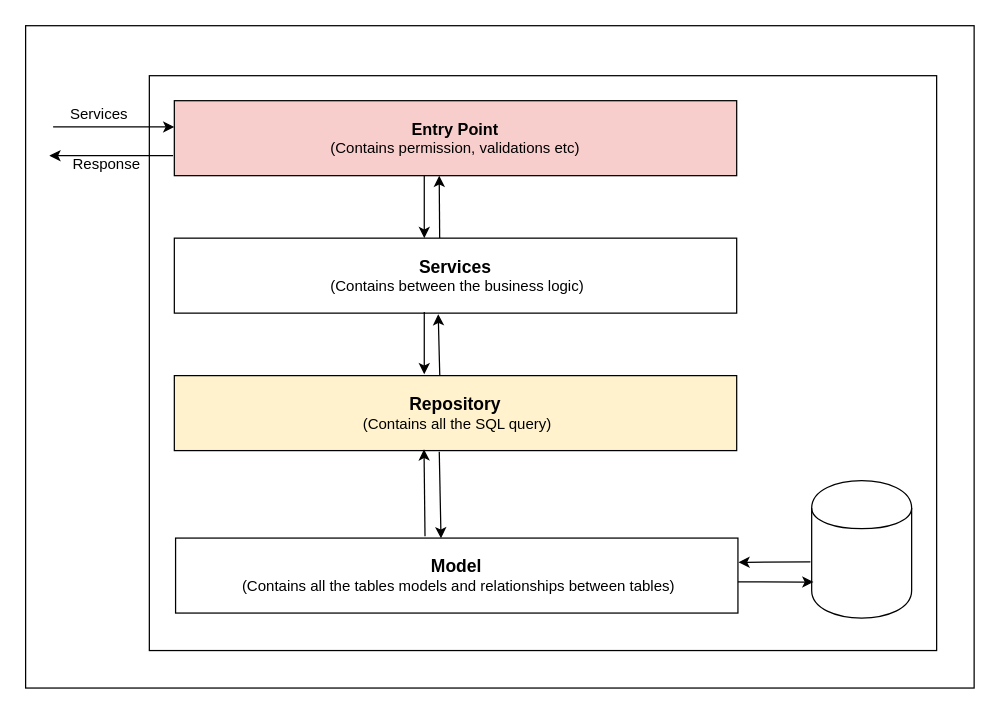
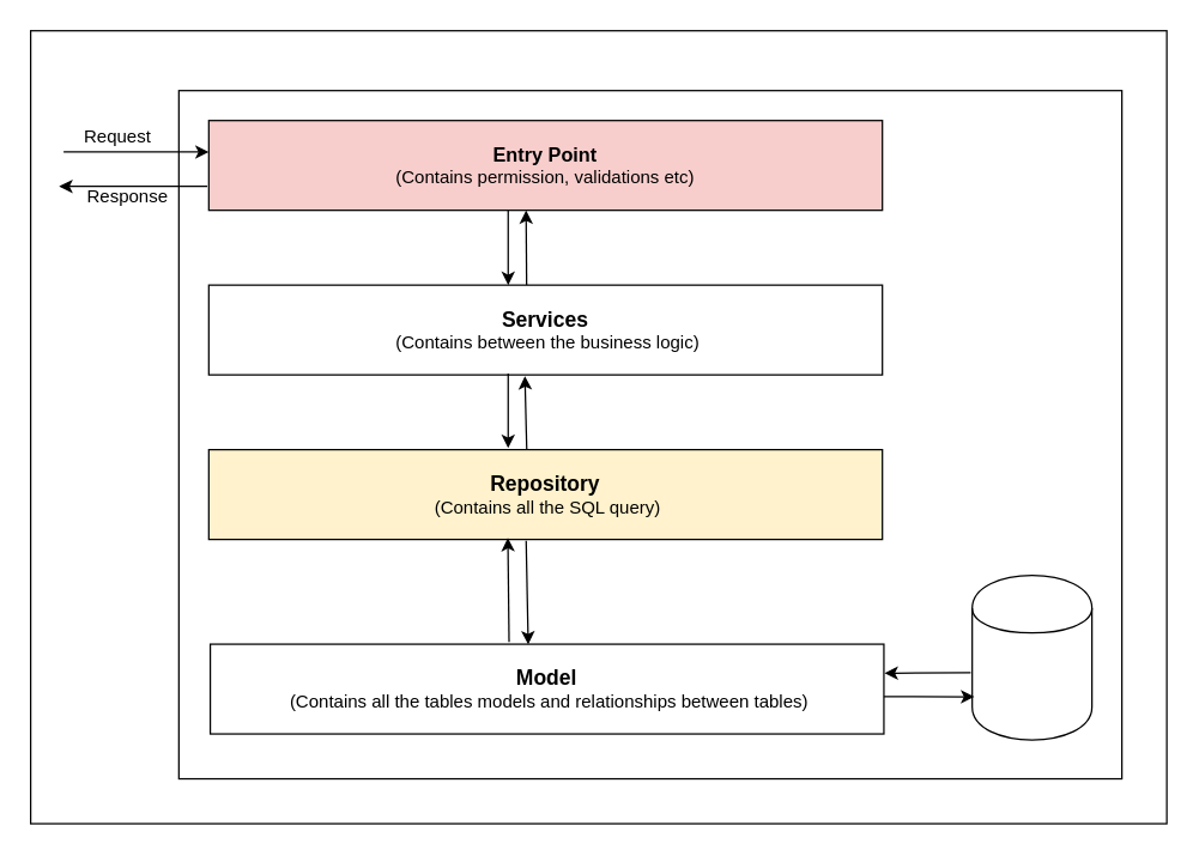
- <mxCell id="20" value="Services" style="text;html=1;resizable=0;points=[];autosize=1;align=left;verticalAlign=top;spacingTop=-4;" parent="1" vertex="1"><mxGeometry x="54" y="81" width="70" height="20" as="geometry" /></mxCell>
+ <mxCell id="20" value="Request" style="text;html=1;resizable=0;points=[];autosize=1;align=left;verticalAlign=top;spacingTop=-4;" parent="1" vertex="1"><mxGeometry x="54" y="81" width="70" height="20" as="geometry" /></mxCell>
